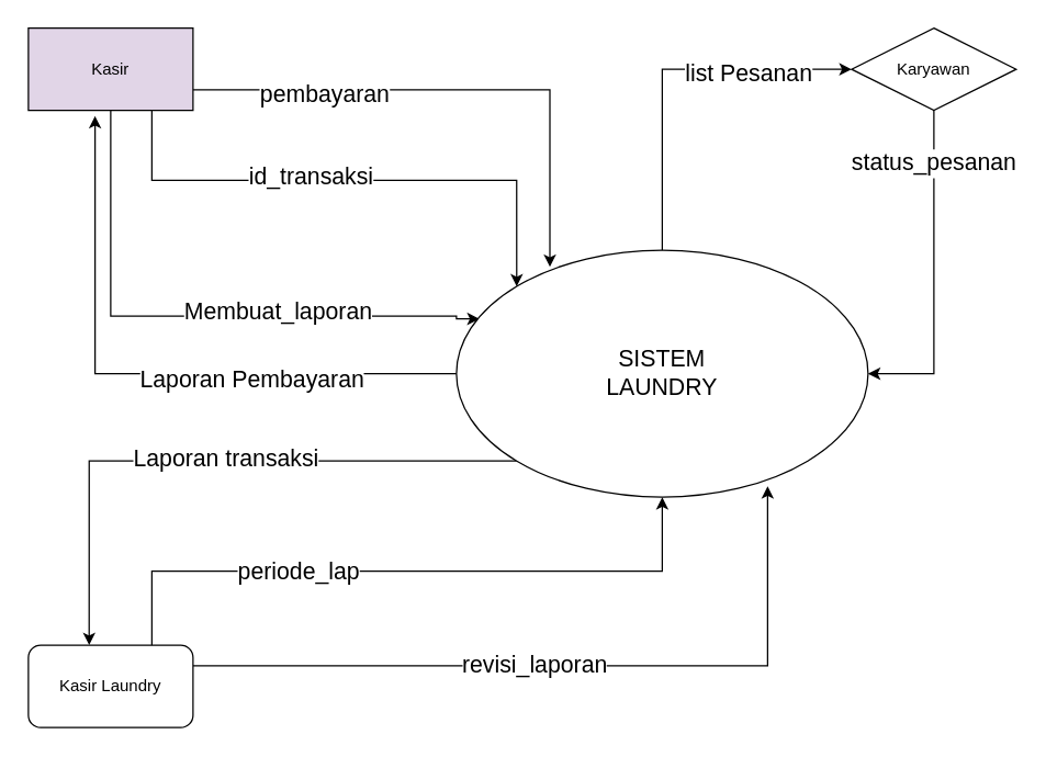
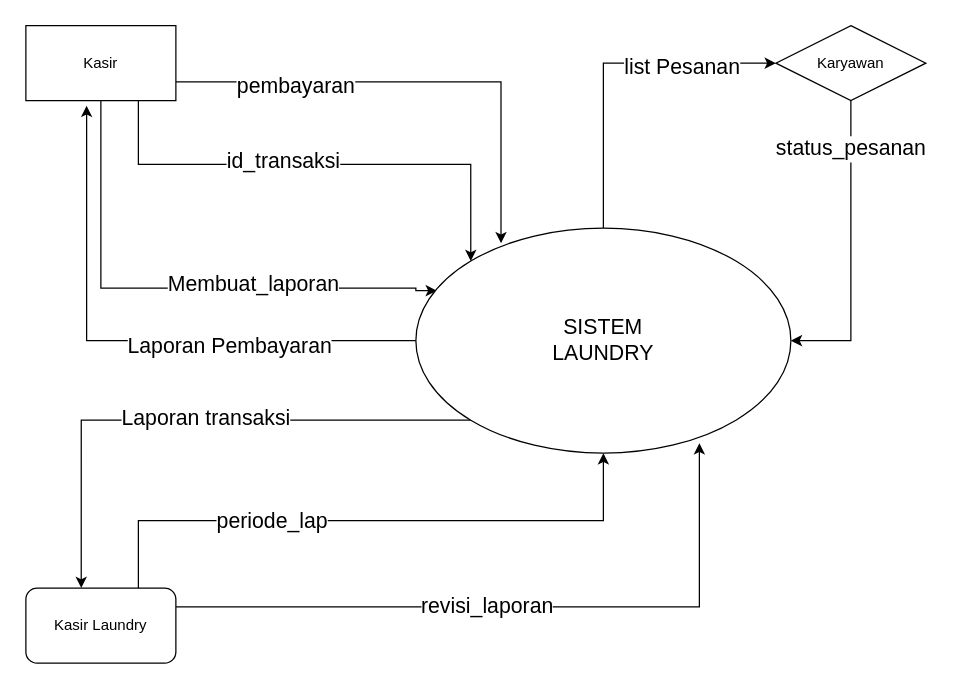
- <mxCell id="8" value="Kasir" style="rounded=0;whiteSpace=wrap;html=1;fillColor=#e1d5e7;" vertex="1" parent="1"><mxGeometry x="20" y="20" width="120" height="60" as="geometry" /></mxCell>
+ <mxCell id="8" value="Kasir" style="rounded=0;whiteSpace=wrap;html=1;" vertex="1" parent="1"><mxGeometry x="20" y="20" width="120" height="60" as="geometry" /></mxCell>
